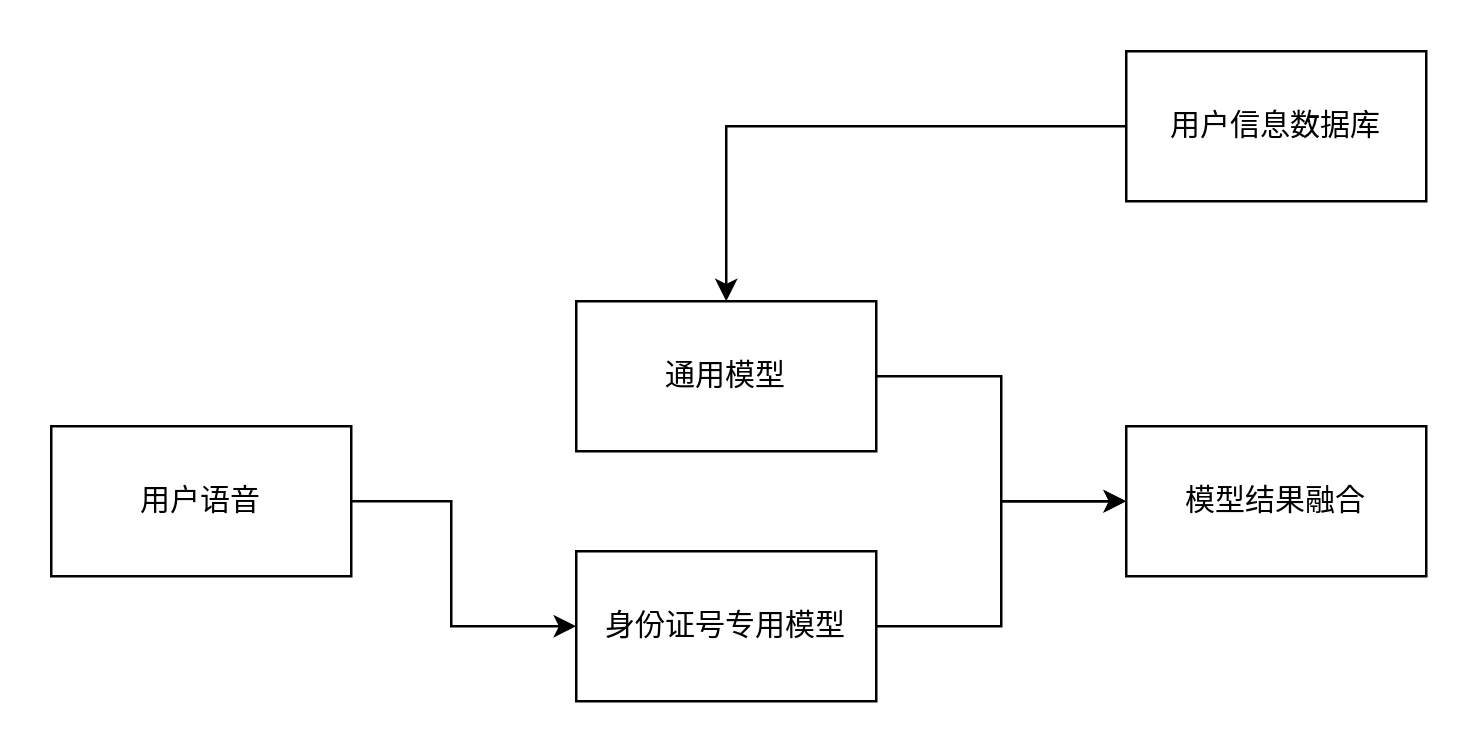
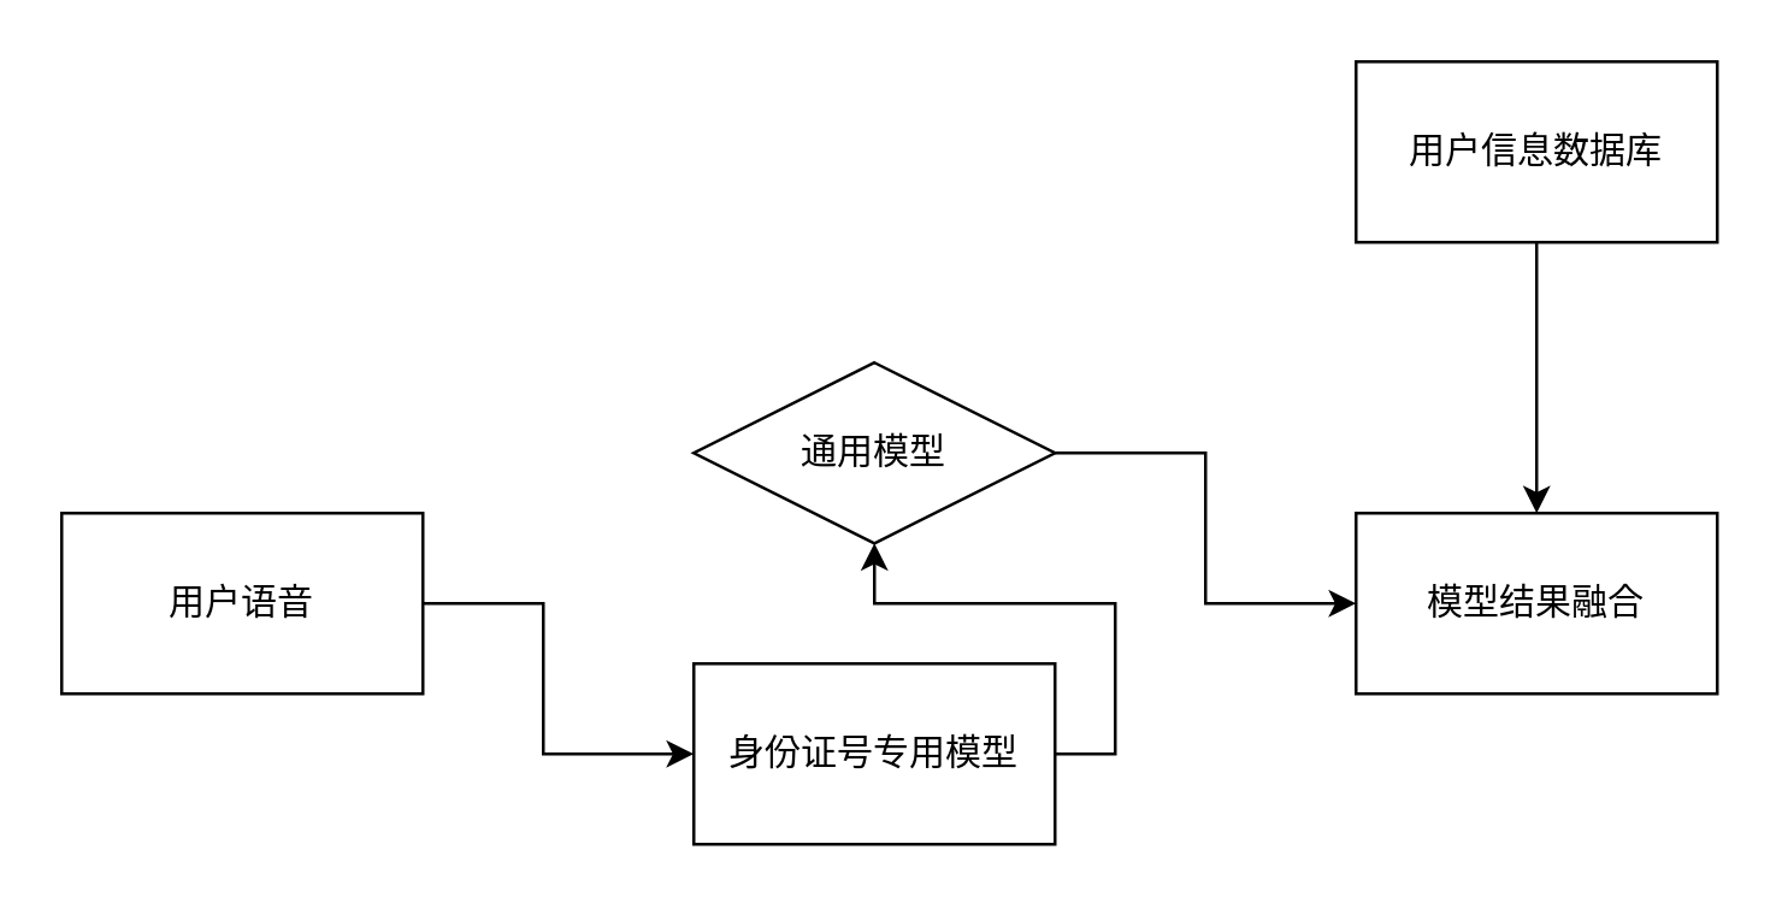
- <mxCell id="9" style="edgeStyle=orthogonalEdgeStyle;rounded=0;orthogonalLoop=1;jettySize=auto;html=1;" edge="1" parent="1" source="10" target="3"><mxGeometry relative="1" as="geometry" /></mxCell>
+ <mxCell id="9" style="edgeStyle=orthogonalEdgeStyle;rounded=0;orthogonalLoop=1;jettySize=auto;html=1;" edge="1" parent="1" source="10" target="8"><mxGeometry relative="1" as="geometry" /></mxCell>
- <mxCell id="3" value="通用模型" style="rounded=0;whiteSpace=wrap;html=1;" vertex="1" parent="1"><mxGeometry x="230" y="120" width="120" height="60" as="geometry" /></mxCell>
+ <mxCell id="3" value="通用模型" style="rhombus;whiteSpace=wrap;html=1;" vertex="1" parent="1"><mxGeometry x="230" y="120" width="120" height="60" as="geometry" /></mxCell>
- <mxCell id="4" style="edgeStyle=orthogonalEdgeStyle;rounded=0;orthogonalLoop=1;jettySize=auto;html=1;exitX=1;exitY=0.5;exitDx=0;exitDy=0;entryX=0;entryY=0.5;entryDx=0;entryDy=0;" edge="1" parent="1" source="5" target="8"><mxGeometry relative="1" as="geometry" /></mxCell>
+ <mxCell id="4" style="edgeStyle=orthogonalEdgeStyle;rounded=0;orthogonalLoop=1;jettySize=auto;html=1;exitX=1;exitY=0.5;exitDx=0;exitDy=0;" edge="1" parent="1" source="5" target="3"><mxGeometry relative="1" as="geometry" /></mxCell>
